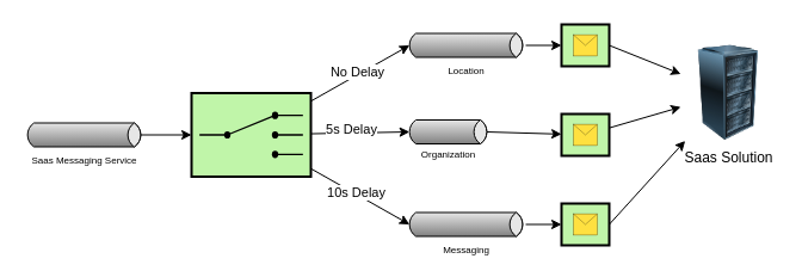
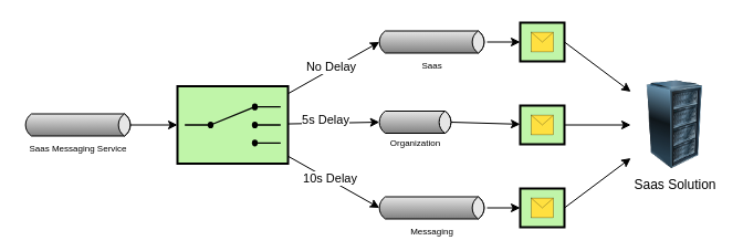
- <mxCell id="12" value="Location" style="strokeWidth=1;outlineConnect=0;dashed=0;align=center;fontSize=8;shape=mxgraph.eip.messageChannel;html=1;verticalLabelPosition=bottom;verticalAlign=top;" vertex="1" parent="1"><mxGeometry x="340" y="27.5" width="100" height="20" as="geometry" /></mxCell>
+ <mxCell id="12" value="Saas" style="strokeWidth=1;outlineConnect=0;dashed=0;align=center;fontSize=8;shape=mxgraph.eip.messageChannel;html=1;verticalLabelPosition=bottom;verticalAlign=top;" vertex="1" parent="1"><mxGeometry x="340" y="27.5" width="100" height="20" as="geometry" /></mxCell>
- <mxCell id="23" value="Saas Solution" style="image;html=1;image=img/lib/clip_art/computers/Server_Rack_128x128.png;gradientColor=none;" vertex="1" parent="1"><mxGeometry x="570" y="37.5" width="80" height="80" as="geometry" /></mxCell>
+ <mxCell id="23" value="Saas Solution" style="image;html=1;image=img/lib/clip_art/computers/Server_Rack_128x128.png;gradientColor=none;" vertex="1" parent="1"><mxGeometry x="570" y="72.5" width="80" height="80" as="geometry" /></mxCell>
